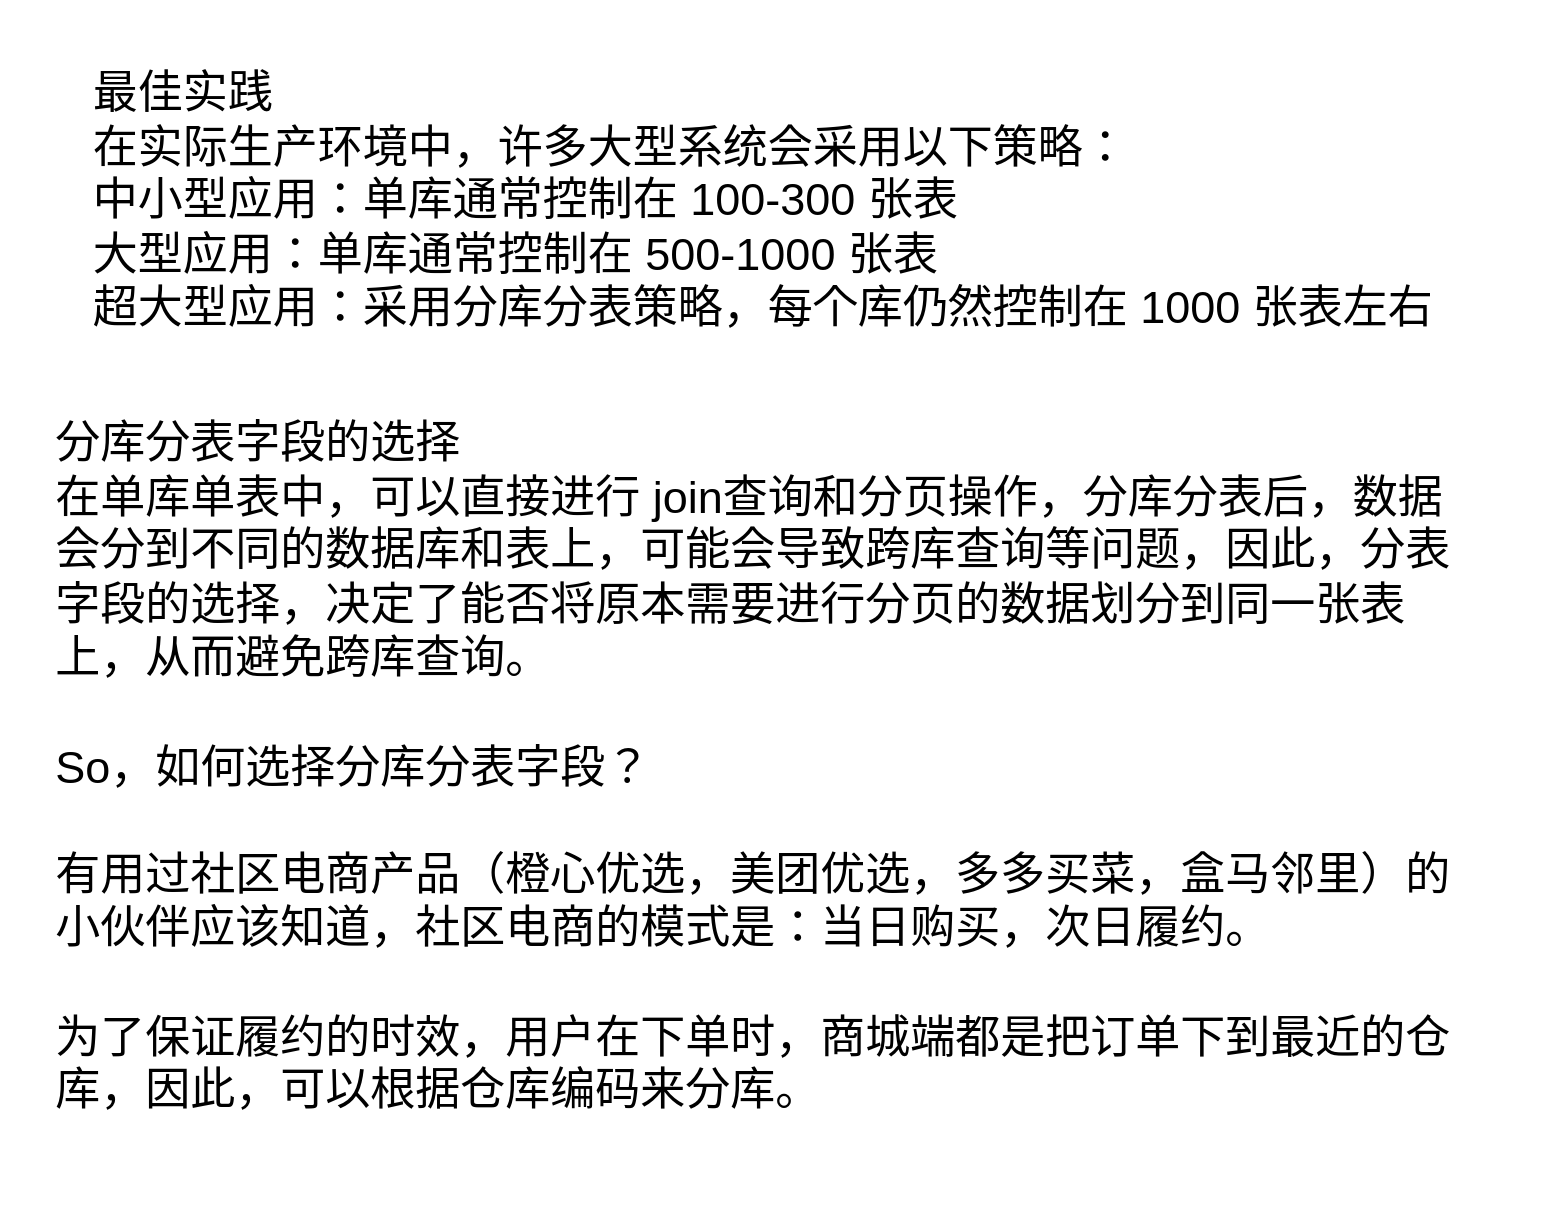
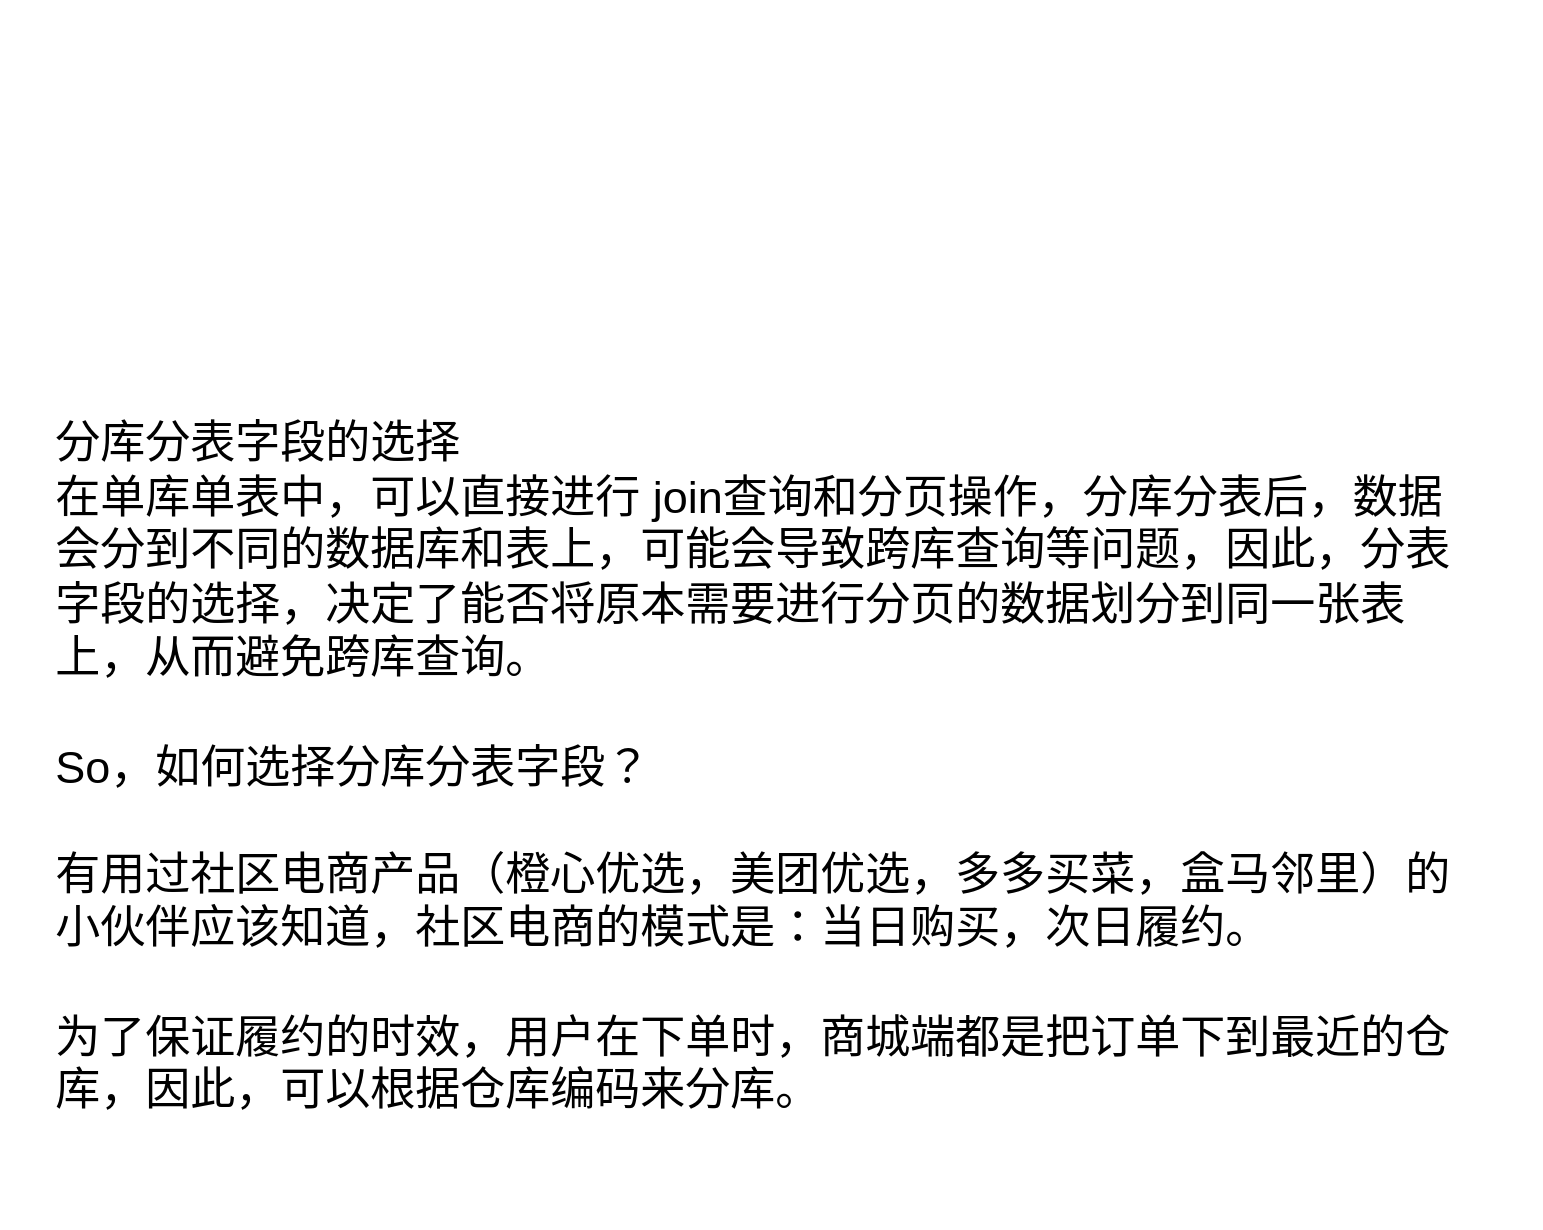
- <mxCell id="3" value="最佳实践&#10;在实际生产环境中，许多大型系统会采用以下策略：&#10;中小型应用：单库通常控制在 100-300 张表&#10;大型应用：单库通常控制在 500-1000 张表&#10;超大型应用：采用分库分表策略，每个库仍然控制在 1000 张表左右" style="text;whiteSpace=wrap;fontSize=18;" vertex="1" parent="1"><mxGeometry x="35" y="20" width="560" height="120" as="geometry" /></mxCell>
